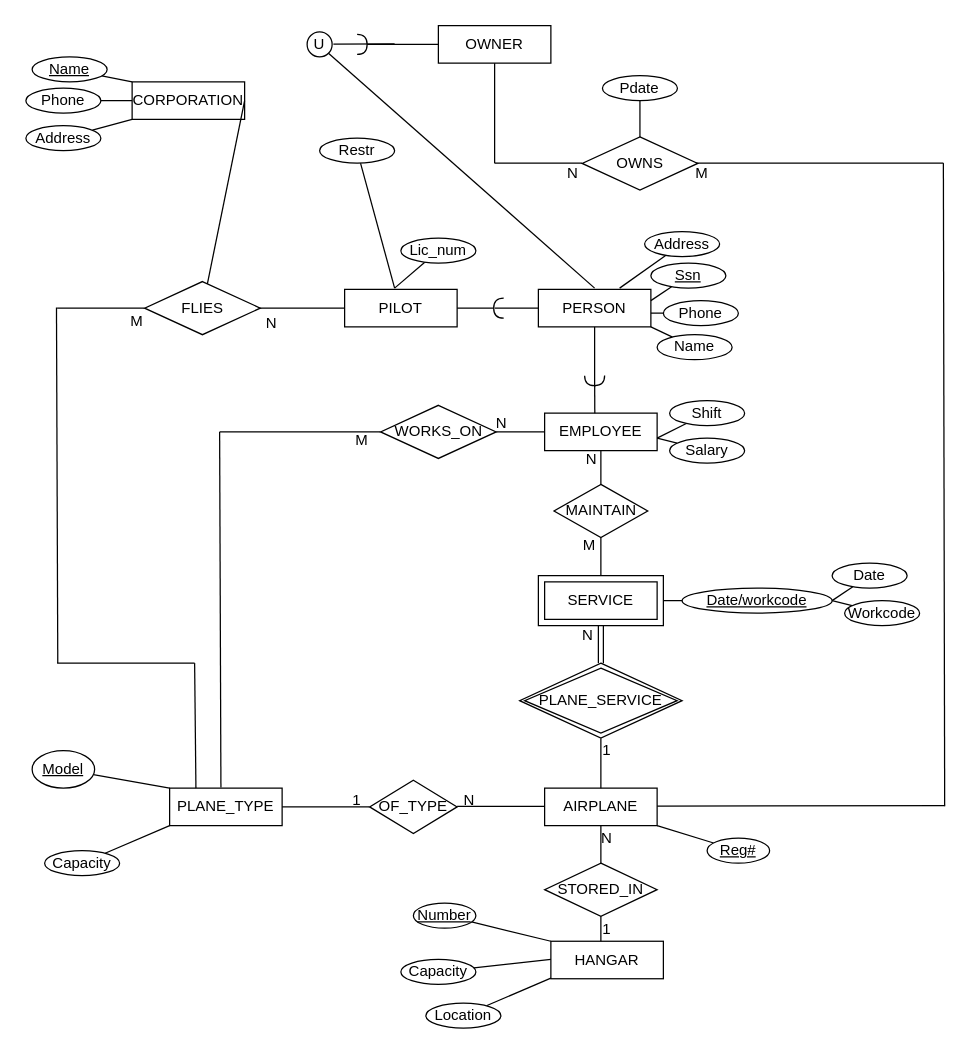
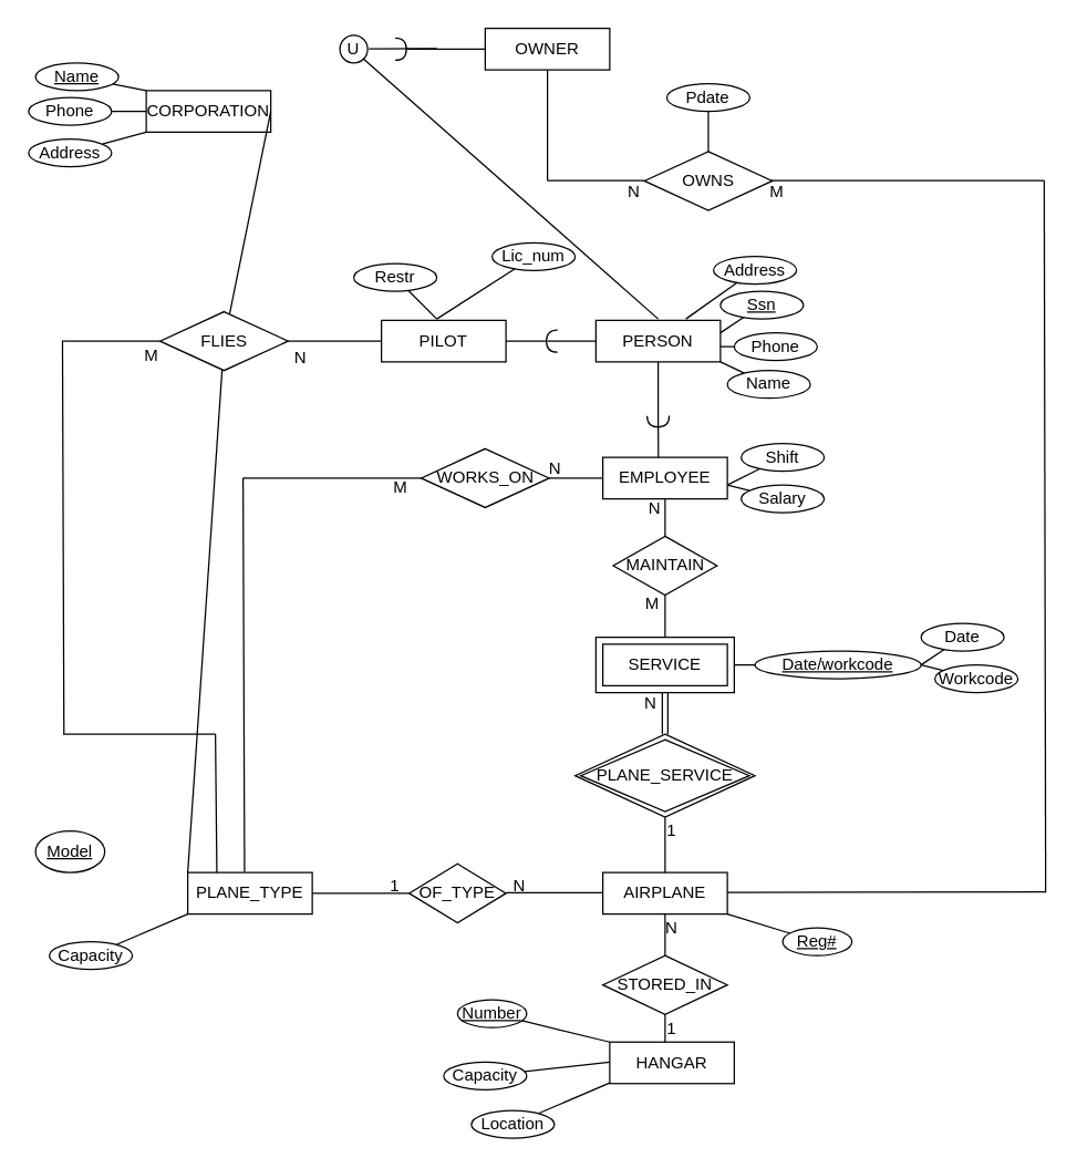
- <mxCell id="66" value="Restr" style="ellipse;whiteSpace=wrap;html=1;" vertex="1" parent="1"><mxGeometry x="255" y="110" width="60" height="20" as="geometry" /></mxCell>
+ <mxCell id="66" value="Restr" style="ellipse;whiteSpace=wrap;html=1;" vertex="1" parent="1"><mxGeometry x="255" y="190" width="60" height="20" as="geometry" /></mxCell>
- <mxCell id="64" value="Lic_num" style="ellipse;whiteSpace=wrap;html=1;" vertex="1" parent="1"><mxGeometry x="320" y="190" width="60" height="20" as="geometry" /></mxCell>
+ <mxCell id="64" value="Lic_num" style="ellipse;whiteSpace=wrap;html=1;" vertex="1" parent="1"><mxGeometry x="355" y="175" width="60" height="20" as="geometry" /></mxCell>
- <mxCell id="3" value="" style="endArrow=none;html=1;rounded=0;exitX=0;exitY=0;exitDx=0;exitDy=0;" edge="1" parent="1" source="2" target="4"><mxGeometry width="50" height="50" relative="1" as="geometry"><mxPoint x="255" y="670" as="sourcePoint" /><mxPoint x="85" y="600" as="targetPoint" /></mxGeometry></mxCell>
+ <mxCell id="3" value="" style="endArrow=none;html=1;rounded=0;exitX=0;exitY=0;exitDx=0;exitDy=0;" edge="1" parent="1" source="2" target="69"><mxGeometry width="50" height="50" relative="1" as="geometry"><mxPoint x="255" y="670" as="sourcePoint" /><mxPoint x="85" y="600" as="targetPoint" /></mxGeometry></mxCell>
